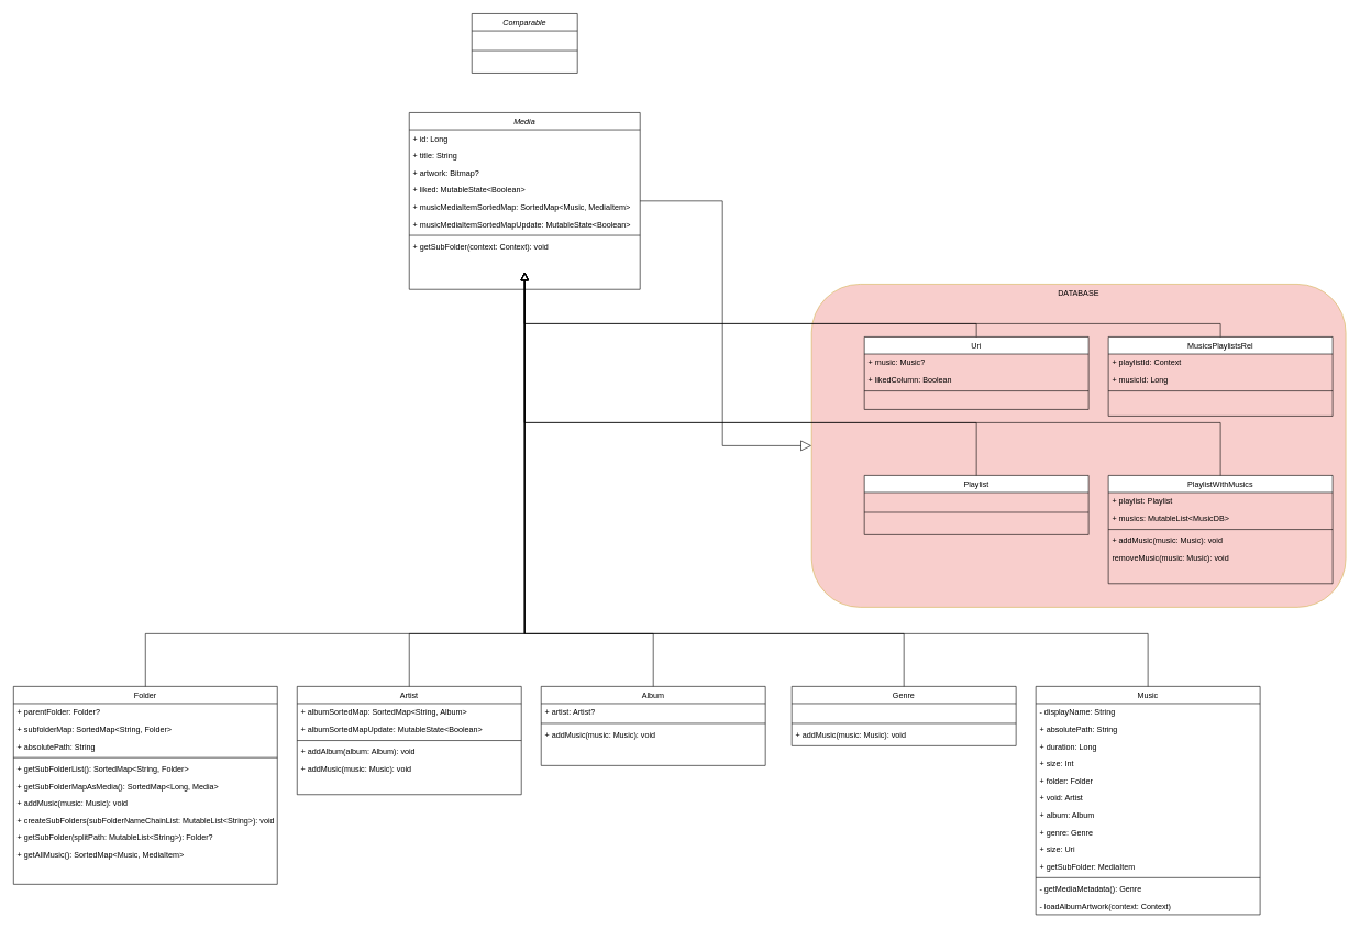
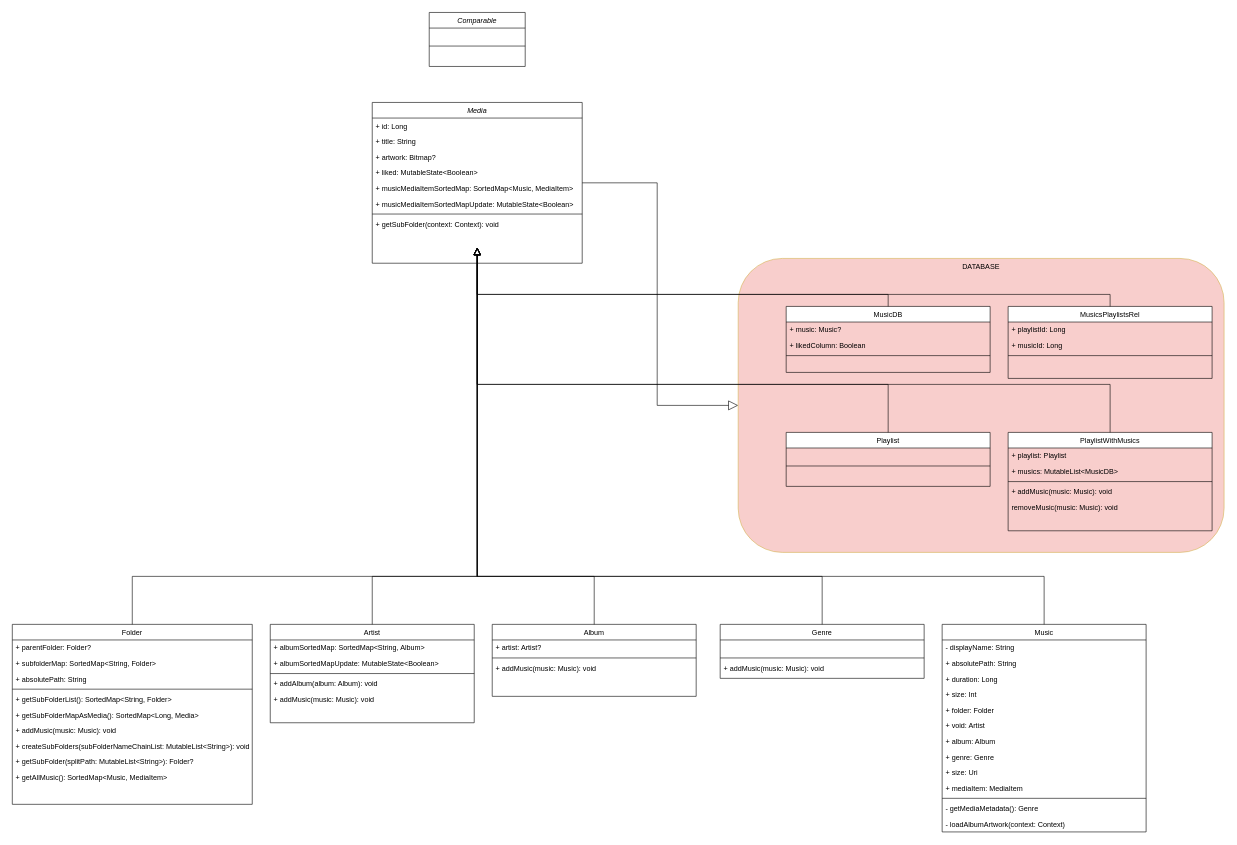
- <mxCell id="60" value="Uri" style="swimlane;fontStyle=0;align=center;verticalAlign=top;childLayout=stackLayout;horizontal=1;startSize=26;horizontalStack=0;resizeParent=1;resizeLast=0;collapsible=1;marginBottom=0;rounded=0;shadow=0;strokeWidth=1;" parent="1" vertex="1"><mxGeometry x="1310" y="510" width="340" height="110" as="geometry"><mxRectangle x="340" y="380" width="170" height="26" as="alternateBounds" /></mxGeometry></mxCell>
+ <mxCell id="60" value="MusicDB" style="swimlane;fontStyle=0;align=center;verticalAlign=top;childLayout=stackLayout;horizontal=1;startSize=26;horizontalStack=0;resizeParent=1;resizeLast=0;collapsible=1;marginBottom=0;rounded=0;shadow=0;strokeWidth=1;" parent="1" vertex="1"><mxGeometry x="1310" y="510" width="340" height="110" as="geometry"><mxRectangle x="340" y="380" width="170" height="26" as="alternateBounds" /></mxGeometry></mxCell>
- <mxCell id="66" value="+ playlistId: Context" style="text;align=left;verticalAlign=top;spacingLeft=4;spacingRight=4;overflow=hidden;rotatable=0;points=[[0,0.5],[1,0.5]];portConstraint=eastwest;" parent="65" vertex="1"><mxGeometry y="26" width="340" height="26" as="geometry" /></mxCell>
+ <mxCell id="66" value="+ playlistId: Long" style="text;align=left;verticalAlign=top;spacingLeft=4;spacingRight=4;overflow=hidden;rotatable=0;points=[[0,0.5],[1,0.5]];portConstraint=eastwest;" parent="65" vertex="1"><mxGeometry y="26" width="340" height="26" as="geometry" /></mxCell>
- <mxCell id="54" value="+ getSubFolder: MediaItem" style="text;align=left;verticalAlign=top;spacingLeft=4;spacingRight=4;overflow=hidden;rotatable=0;points=[[0,0.5],[1,0.5]];portConstraint=eastwest;" parent="44" vertex="1"><mxGeometry y="260" width="340" height="26" as="geometry" /></mxCell>
+ <mxCell id="54" value="+ mediaItem: MediaItem" style="text;align=left;verticalAlign=top;spacingLeft=4;spacingRight=4;overflow=hidden;rotatable=0;points=[[0,0.5],[1,0.5]];portConstraint=eastwest;" parent="44" vertex="1"><mxGeometry y="260" width="340" height="26" as="geometry" /></mxCell>
